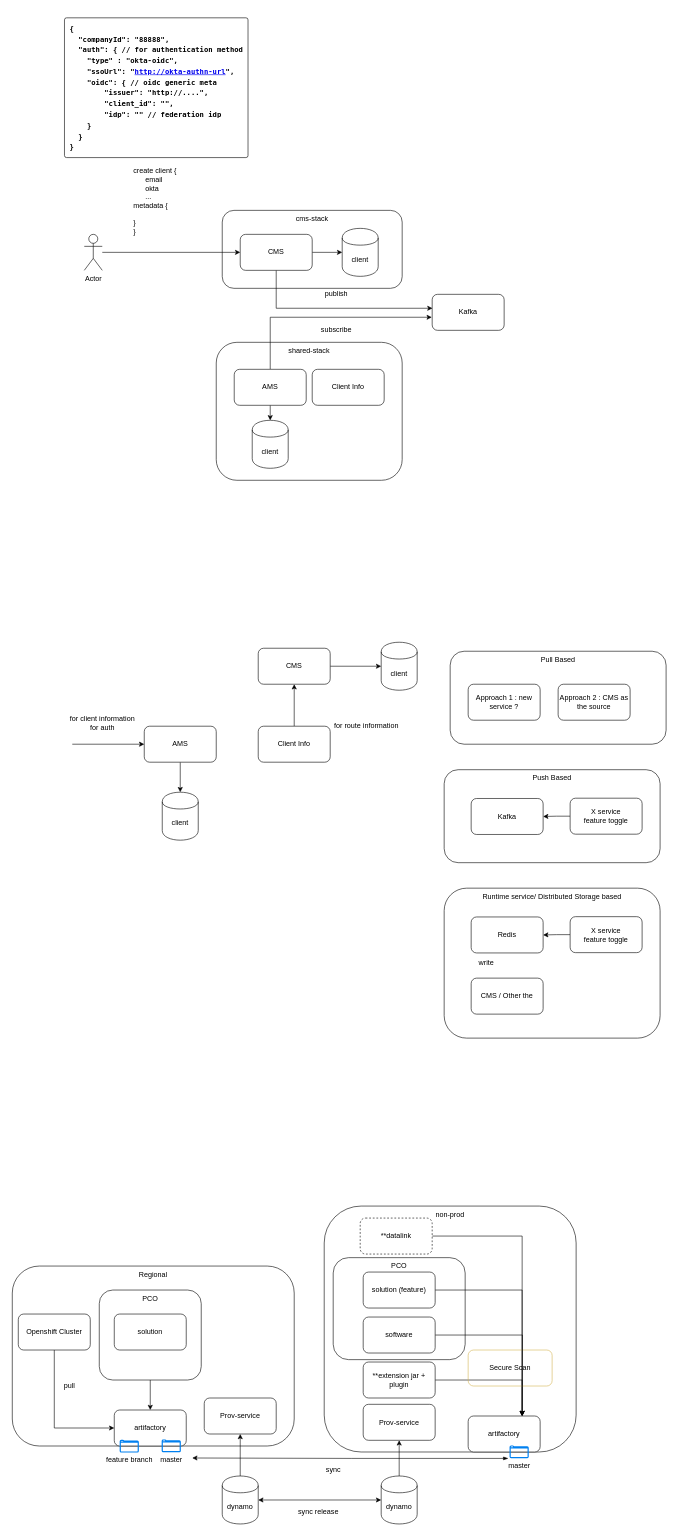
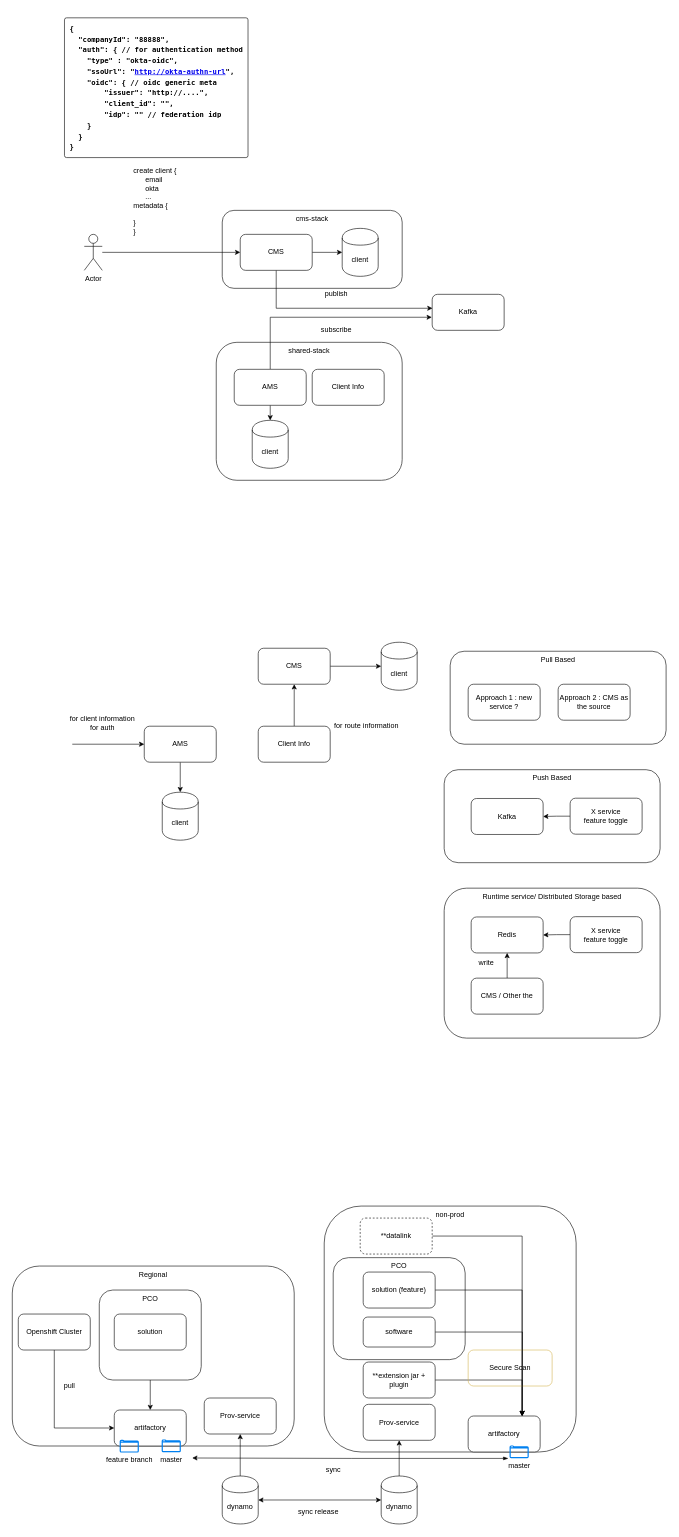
+ <mxCell id="42" style="edgeStyle=orthogonalEdgeStyle;rounded=0;orthogonalLoop=1;jettySize=auto;html=1;exitX=0.5;exitY=0;exitDx=0;exitDy=0;entryX=0.5;entryY=1;entryDx=0;entryDy=0;" edge="1" parent="1" source="43" target="41"><mxGeometry relative="1" as="geometry" /></mxCell>
- <mxCell id="76" value="software" style="rounded=1;whiteSpace=wrap;html=1;align=center;" vertex="1" parent="1"><mxGeometry x="605" y="2195" width="120" height="60" as="geometry" /></mxCell>
+ <mxCell id="76" value="software" style="rounded=1;whiteSpace=wrap;html=1;align=center;" vertex="1" parent="1"><mxGeometry x="605" y="2195" width="120" height="50" as="geometry" /></mxCell>
